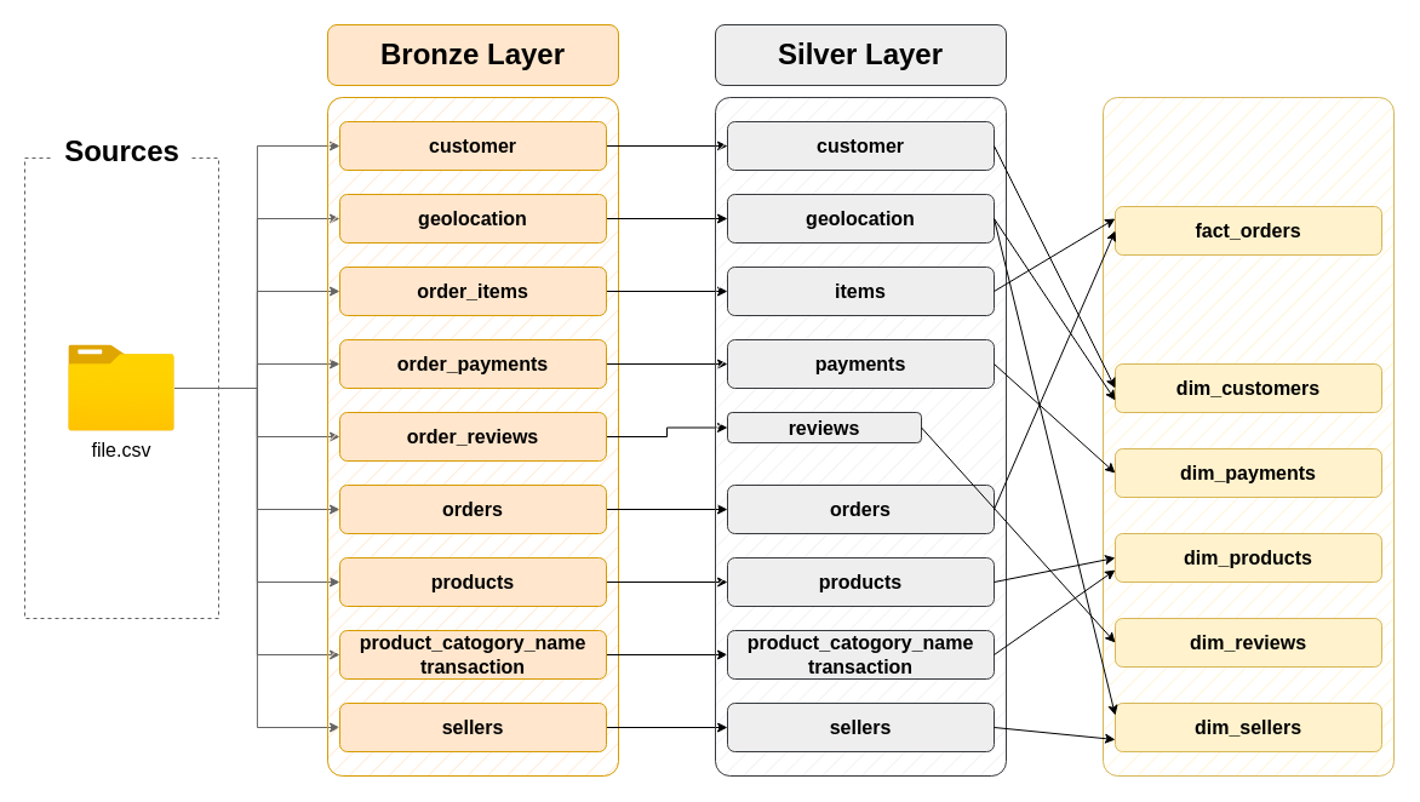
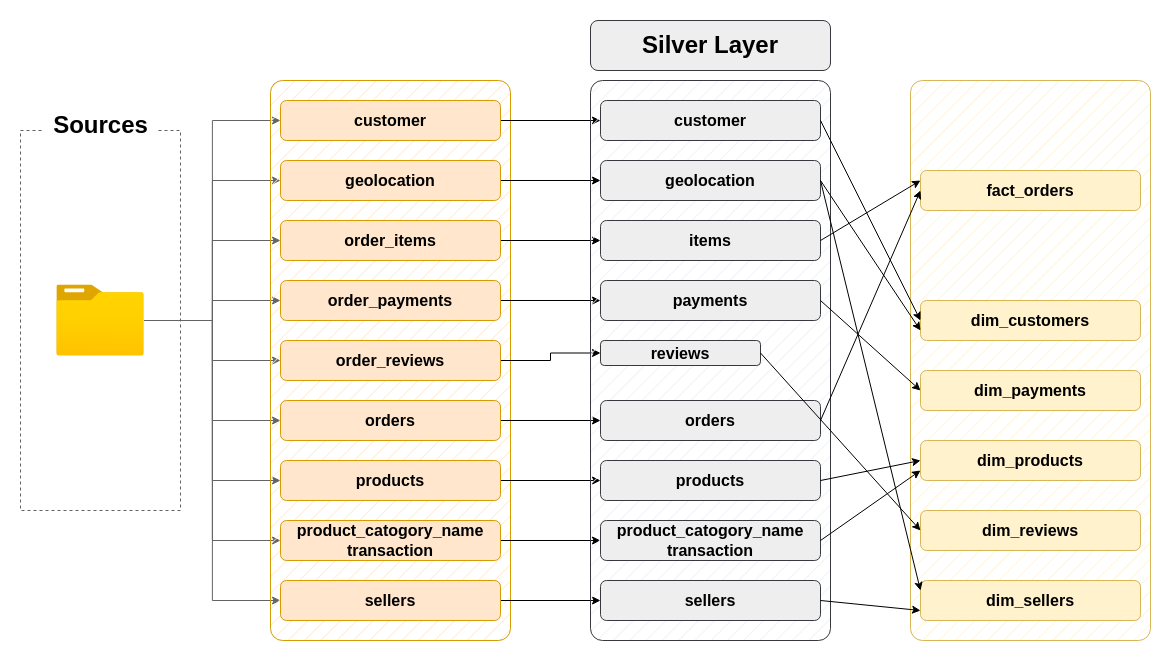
- <mxCell id="15" value="&lt;font style=&quot;font-size: 24px;&quot;&gt;&lt;b style=&quot;&quot;&gt;Bronze Layer&lt;/b&gt;&lt;/font&gt;" style="rounded=1;whiteSpace=wrap;html=1;strokeColor=#d79b00;fillColor=#ffe6cc;perimeter=rectanglePerimeter;" parent="1" vertex="1"><mxGeometry x="270" y="20" width="240" height="50" as="geometry" /></mxCell>
- <mxCell id="45" value="&lt;font style=&quot;font-size: 16px;&quot;&gt;file.csv&lt;/font&gt;" style="text;html=1;align=center;verticalAlign=middle;whiteSpace=wrap;rounded=0;" vertex="1" parent="1"><mxGeometry x="70" y="355.5" width="60" height="30" as="geometry" /></mxCell>
